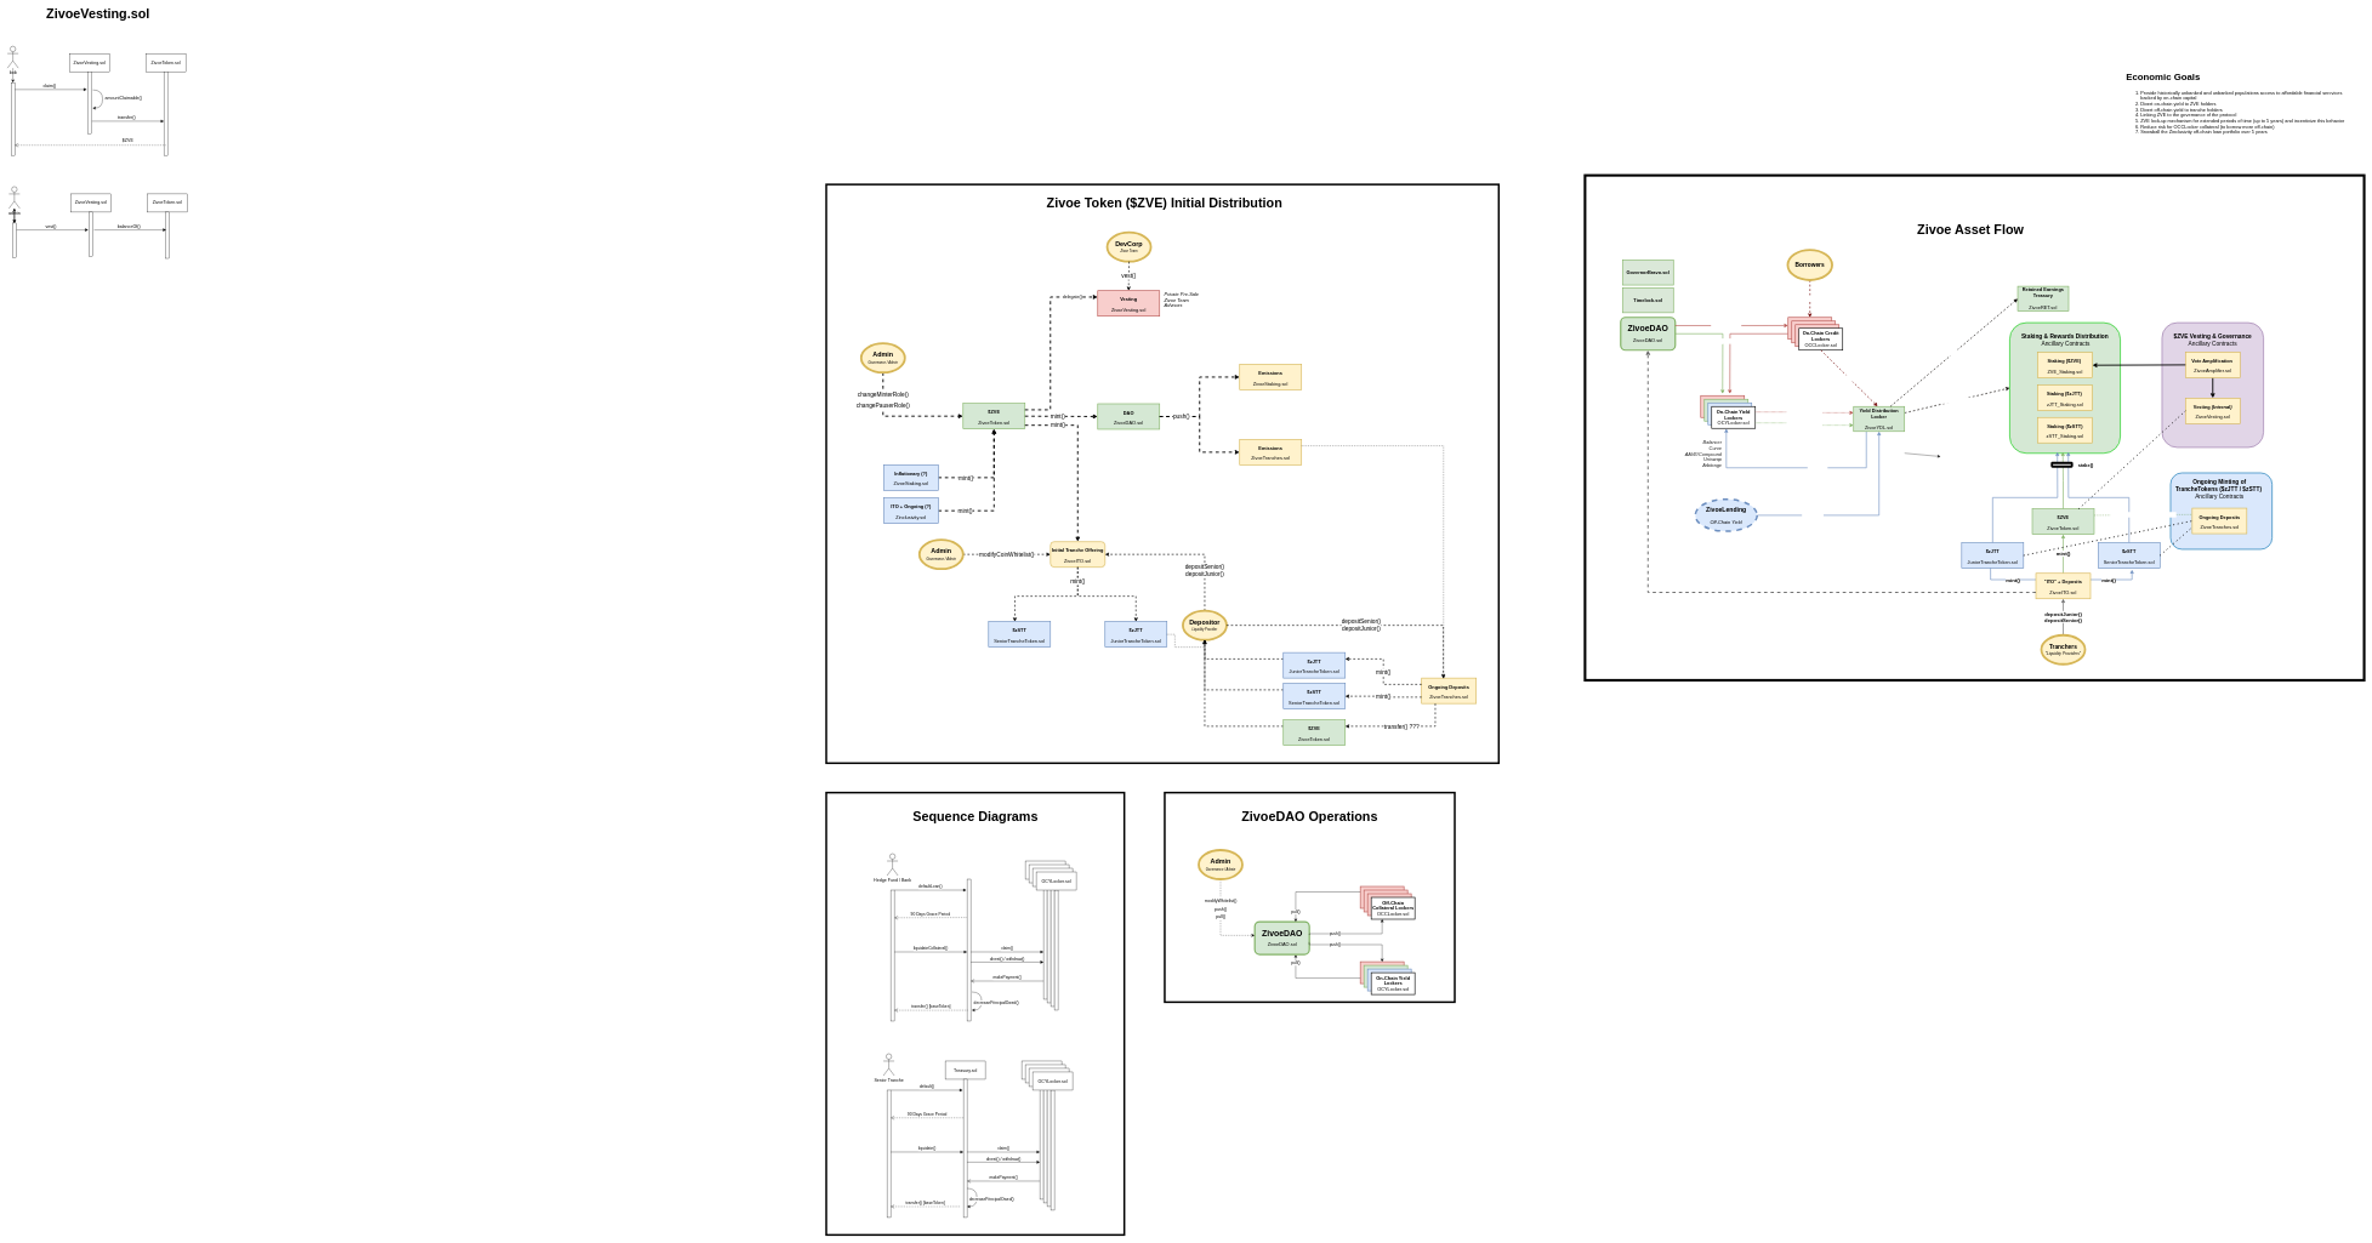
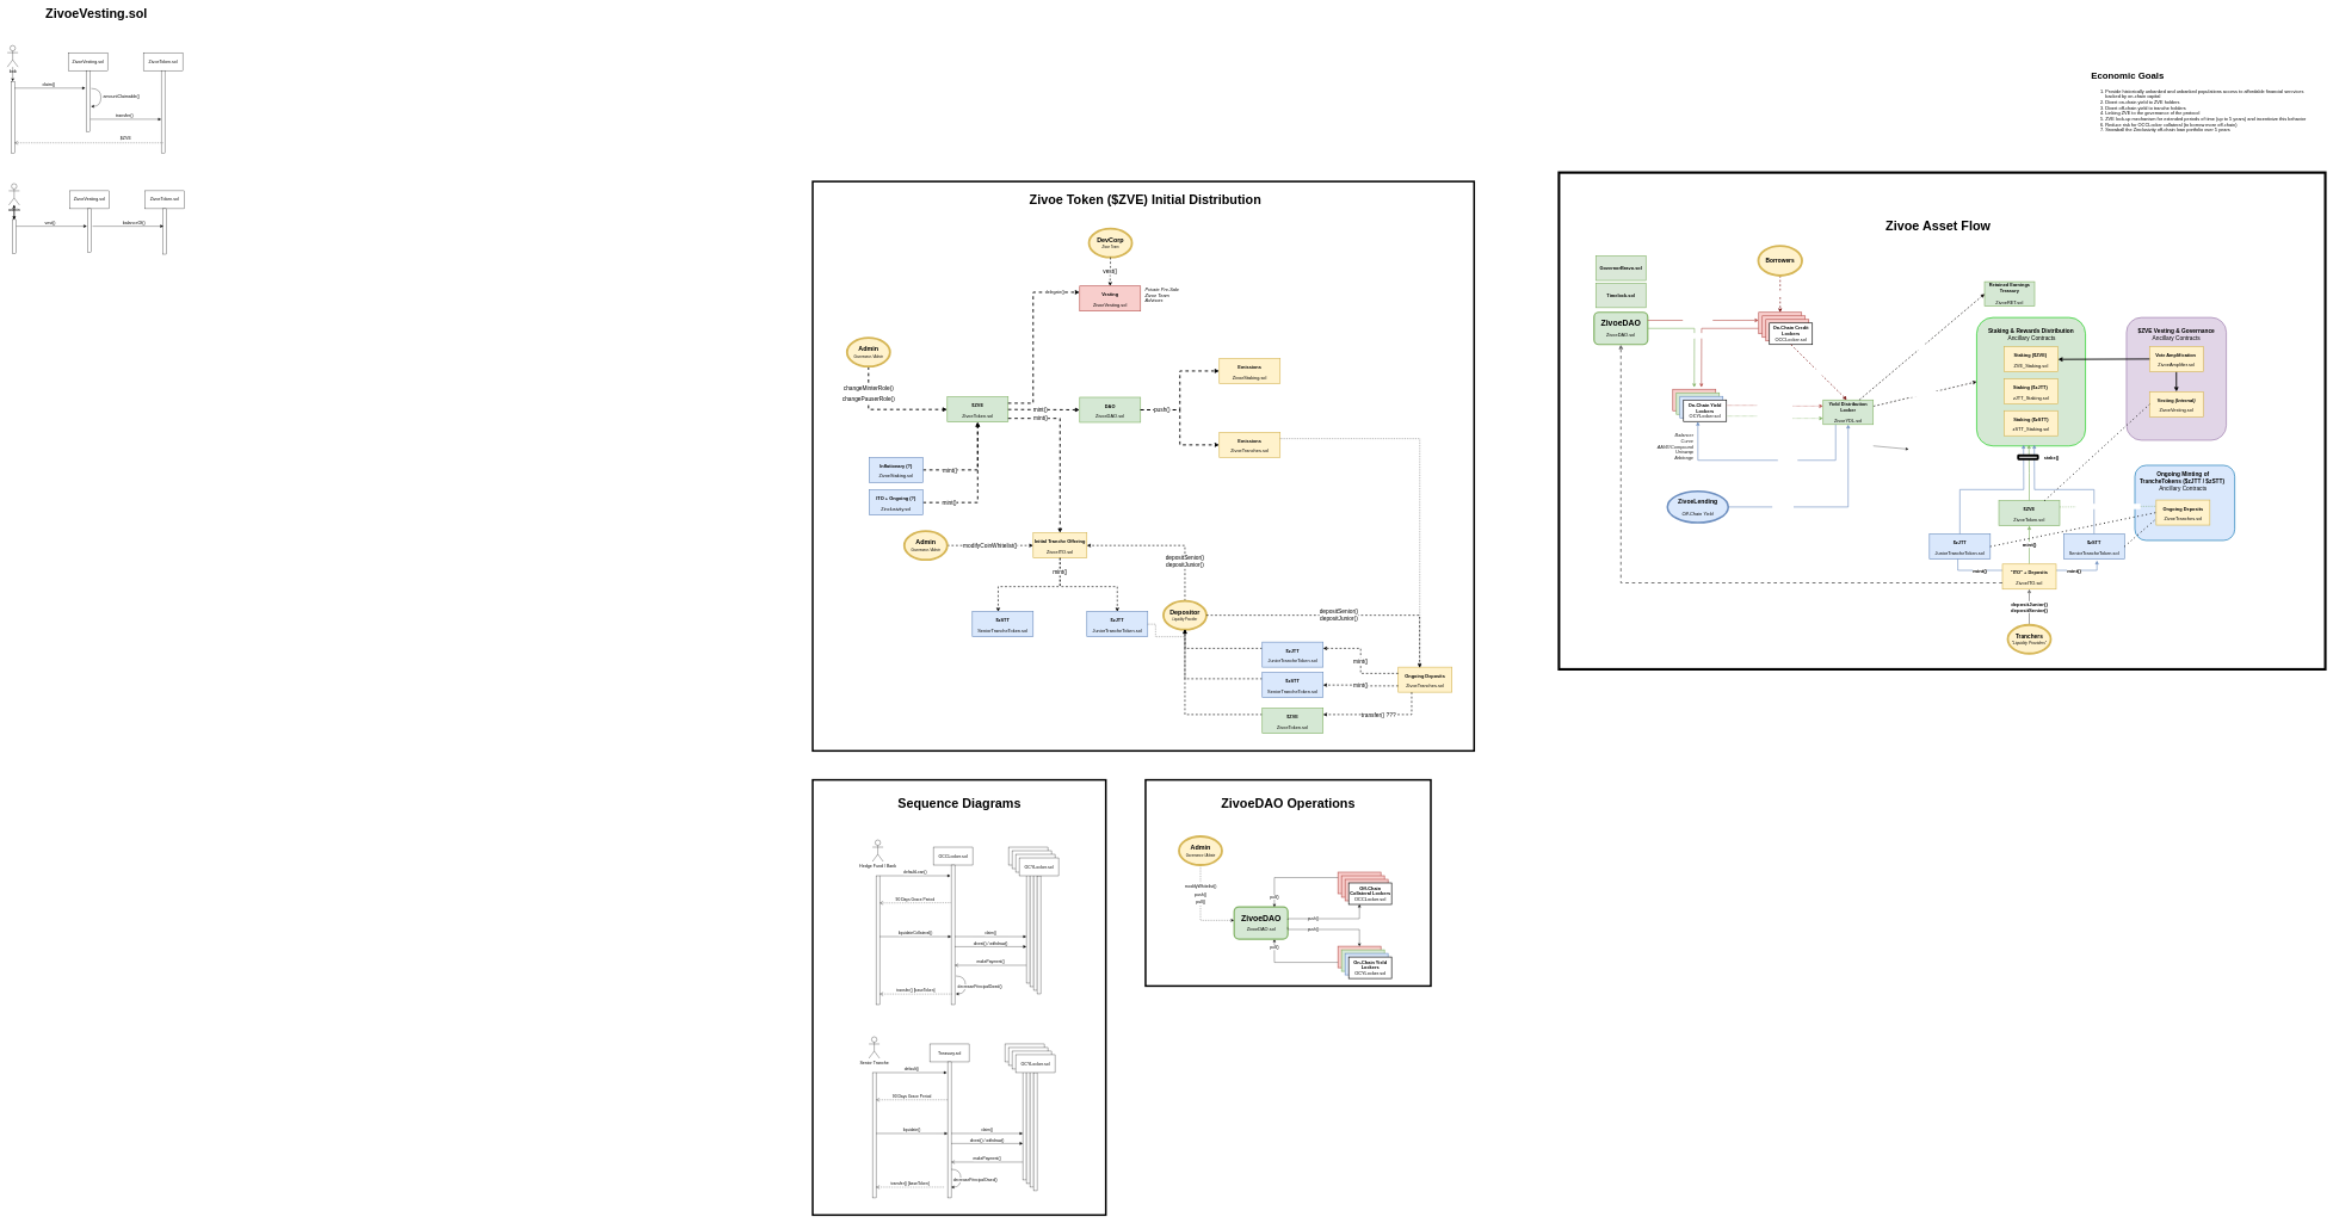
- <mxCell id="198" value="balanceOf()" style="text;html=1;strokeColor=none;fillColor=none;align=center;verticalAlign=middle;whiteSpace=wrap;rounded=0;labelBorderColor=none;fontColor=#000000;" parent="1" vertex="1"><mxGeometry x="324" y="606" width="60" height="30" as="geometry" /></mxCell>
+ <mxCell id="198" value="balanceOf()" style="text;html=1;strokeColor=none;fillColor=none;align=center;verticalAlign=middle;whiteSpace=wrap;rounded=0;labelBorderColor=none;fontColor=#000000;" parent="1" vertex="1"><mxGeometry x="344" y="606" width="60" height="30" as="geometry" /></mxCell>
- <mxCell id="53" value="&lt;font color=&quot;#000000&quot;&gt;&lt;font style=&quot;font-size: 17px&quot;&gt;&lt;b&gt;ZivoeLending&lt;/b&gt;&lt;br&gt;&lt;/font&gt;&lt;br&gt;&lt;i&gt;Off-Chain Yield&lt;/i&gt;&lt;/font&gt;" style="ellipse;whiteSpace=wrap;html=1;fontSize=13;strokeWidth=5;fillColor=#dae8fc;strokeColor=#6c8ebf;perimeter=rectanglePerimeter;shadow=0;sketch=0;dashed=1;" parent="46" vertex="1"><mxGeometry x="303" y="890.5" width="170" height="88" as="geometry" /></mxCell>
+ <mxCell id="53" value="&lt;font color=&quot;#000000&quot;&gt;&lt;font style=&quot;font-size: 17px&quot;&gt;&lt;b&gt;ZivoeLending&lt;/b&gt;&lt;br&gt;&lt;/font&gt;&lt;br&gt;&lt;i&gt;Off-Chain Yield&lt;/i&gt;&lt;/font&gt;" style="ellipse;whiteSpace=wrap;html=1;fontSize=13;strokeWidth=5;fillColor=#dae8fc;strokeColor=#6c8ebf;perimeter=rectanglePerimeter;shadow=0;sketch=0;" parent="46" vertex="1"><mxGeometry x="303" y="890.5" width="170" height="88" as="geometry" /></mxCell>
- <mxCell id="18" value="&lt;font style=&quot;font-size: 13px ; line-height: 1&quot;&gt;&lt;font color=&quot;#000000&quot;&gt;&lt;b&gt;Initial Tranche Offering&lt;br&gt;&lt;/b&gt;ZivoeITO.sol&lt;/font&gt;&lt;br&gt;&lt;/font&gt;" style="whiteSpace=wrap;html=1;fontSize=23;strokeWidth=2;fillColor=#fff2cc;strokeColor=#d6b656;rounded=1;" parent="2" vertex="1"><mxGeometry x="616" y="982" width="150" height="70" as="geometry" /></mxCell>
+ <mxCell id="18" value="&lt;font style=&quot;font-size: 13px ; line-height: 1&quot;&gt;&lt;font color=&quot;#000000&quot;&gt;&lt;b&gt;Initial Tranche Offering&lt;br&gt;&lt;/b&gt;ZivoeITO.sol&lt;/font&gt;&lt;br&gt;&lt;/font&gt;" style="rounded=0;whiteSpace=wrap;html=1;fontSize=23;strokeWidth=2;fillColor=#fff2cc;strokeColor=#d6b656;" parent="2" vertex="1"><mxGeometry x="616" y="982" width="150" height="70" as="geometry" /></mxCell>
+ <mxCell id="111" value="OCCLocker.sol" style="html=1;" parent="109" vertex="1"><mxGeometry x="337" y="188" width="110" height="50" as="geometry" /></mxCell>
